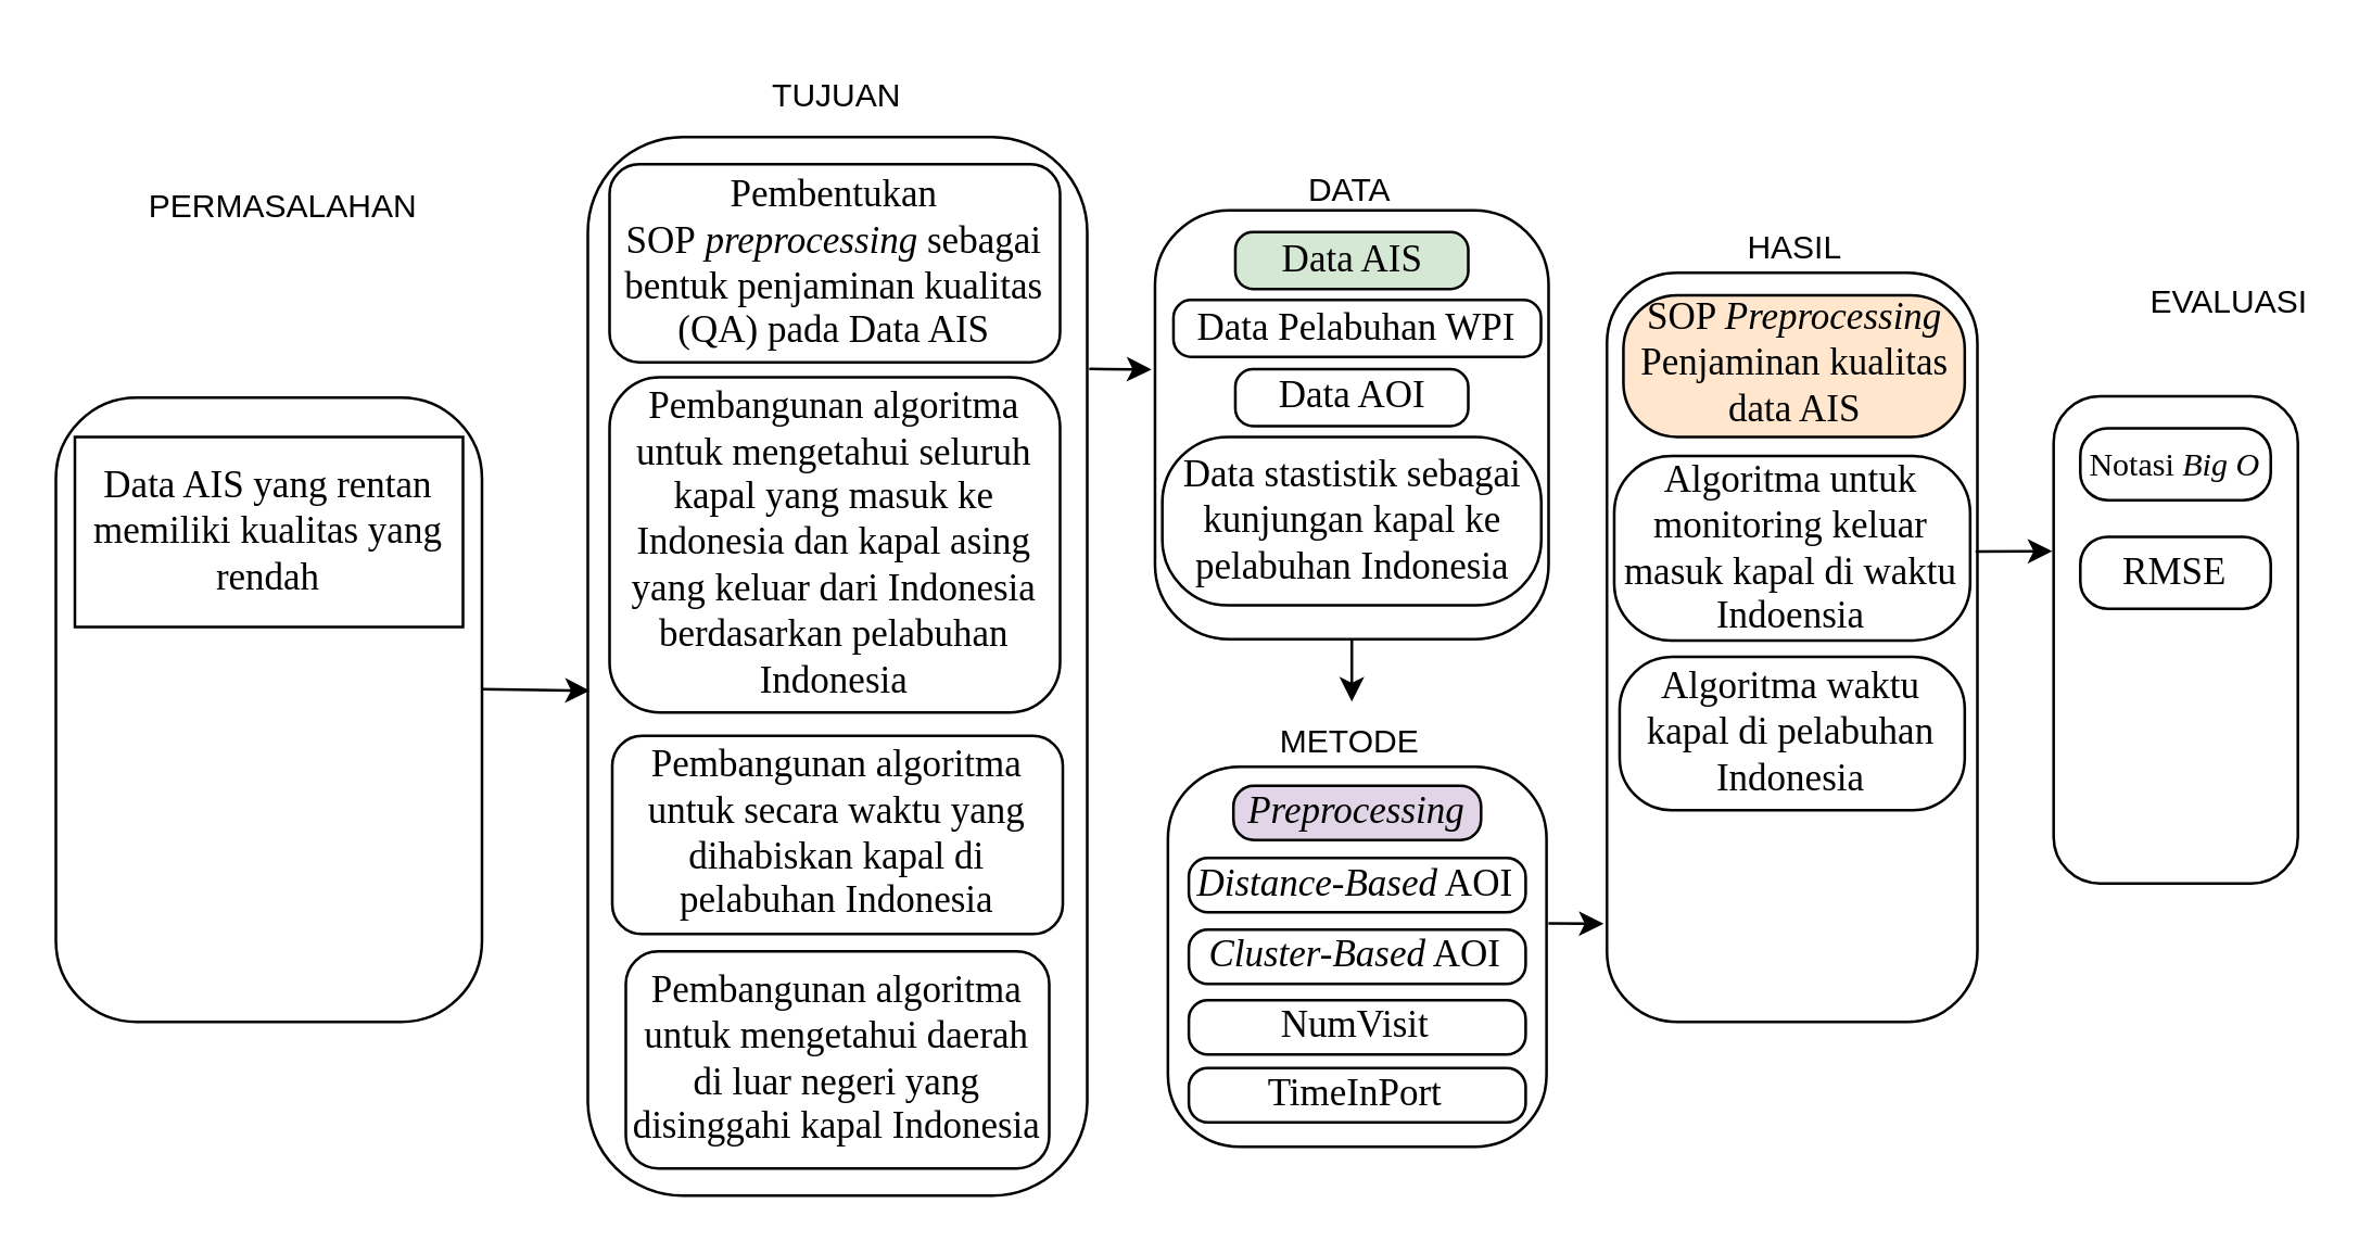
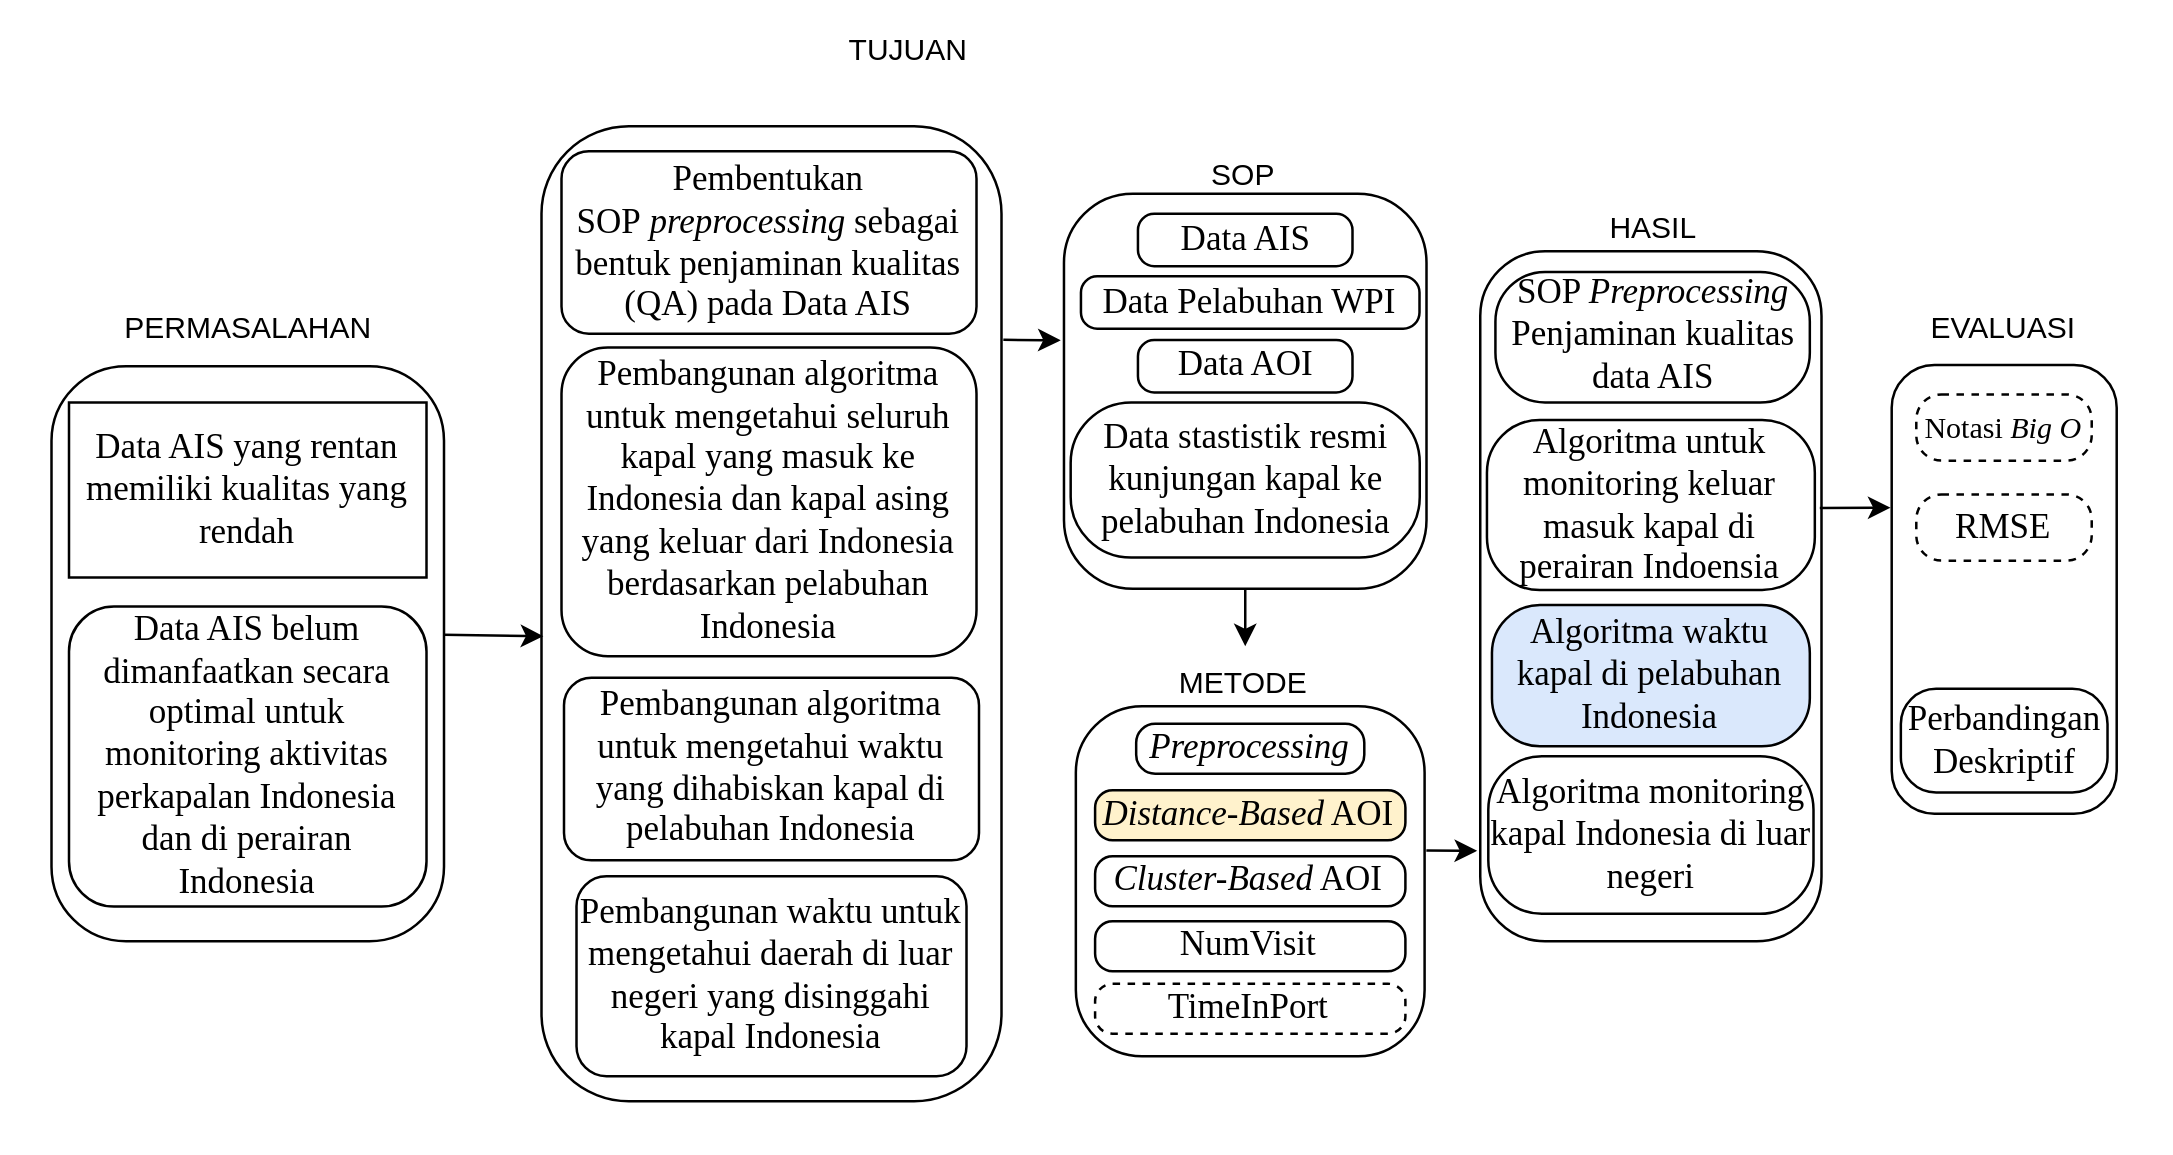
- <mxCell id="7" value="TUJUAN" style="text;html=1;strokeColor=none;fillColor=none;align=center;verticalAlign=middle;whiteSpace=wrap;rounded=0;" parent="1" vertex="1"><mxGeometry x="268" y="20" width="80" height="30" as="geometry" /></mxCell>
+ <mxCell id="7" value="TUJUAN" style="text;html=1;strokeColor=none;fillColor=none;align=center;verticalAlign=middle;whiteSpace=wrap;rounded=0;" parent="1" vertex="1"><mxGeometry x="323" y="5" width="80" height="30" as="geometry" /></mxCell>
- <mxCell id="13" value="DATA" style="text;html=1;strokeColor=none;fillColor=none;align=center;verticalAlign=middle;whiteSpace=wrap;rounded=0;" parent="1" vertex="1"><mxGeometry x="457.49" y="55" width="80" height="30" as="geometry" /></mxCell>
+ <mxCell id="13" value="SOP" style="text;html=1;strokeColor=none;fillColor=none;align=center;verticalAlign=middle;whiteSpace=wrap;rounded=0;" parent="1" vertex="1"><mxGeometry x="457.49" y="55" width="80" height="30" as="geometry" /></mxCell>
- <mxCell id="3" value="PERMASALAHAN" style="text;html=1;strokeColor=none;fillColor=none;align=center;verticalAlign=middle;whiteSpace=wrap;rounded=0;" parent="1" vertex="1"><mxGeometry x="48.5" y="61" width="110" height="30" as="geometry" /></mxCell>
+ <mxCell id="3" value="PERMASALAHAN" style="text;html=1;strokeColor=none;fillColor=none;align=center;verticalAlign=middle;whiteSpace=wrap;rounded=0;" parent="1" vertex="1"><mxGeometry x="43.5" y="116" width="110" height="30" as="geometry" /></mxCell>
- <mxCell id="14" value="&lt;font style=&quot;font-size: 14px;&quot; face=&quot;Times New Roman&quot;&gt;Data AIS&lt;/font&gt;" style="rounded=1;whiteSpace=wrap;html=1;arcSize=31;fillColor=#d5e8d4;" parent="1" vertex="1"><mxGeometry x="454.58" y="85" width="85.82" height="21" as="geometry" /></mxCell>
+ <mxCell id="14" value="&lt;font style=&quot;font-size: 14px;&quot; face=&quot;Times New Roman&quot;&gt;Data AIS&lt;/font&gt;" style="rounded=1;whiteSpace=wrap;html=1;arcSize=31;" parent="1" vertex="1"><mxGeometry x="454.58" y="85" width="85.82" height="21" as="geometry" /></mxCell>
- <mxCell id="27" value="EVALUASI" style="text;html=1;strokeColor=none;fillColor=none;align=center;verticalAlign=middle;whiteSpace=wrap;rounded=0;" parent="1" vertex="1"><mxGeometry x="781.01" y="95.5" width="80" height="30" as="geometry" /></mxCell>
+ <mxCell id="27" value="EVALUASI" style="text;html=1;strokeColor=none;fillColor=none;align=center;verticalAlign=middle;whiteSpace=wrap;rounded=0;" parent="1" vertex="1"><mxGeometry x="761.01" y="115.5" width="80" height="30" as="geometry" /></mxCell>
- <mxCell id="22" value="&lt;font style=&quot;font-size: 14px;&quot; face=&quot;Times New Roman&quot;&gt;SOP &lt;i&gt;Preprocessing &lt;/i&gt;Penjaminan kualitas data AIS&lt;/font&gt;" style="rounded=1;whiteSpace=wrap;html=1;arcSize=38;fillColor=#ffe6cc;" parent="1" vertex="1"><mxGeometry x="597.57" y="108.25" width="125.76" height="52.25" as="geometry" /></mxCell>
+ <mxCell id="22" value="&lt;font style=&quot;font-size: 14px;&quot; face=&quot;Times New Roman&quot;&gt;SOP &lt;i&gt;Preprocessing &lt;/i&gt;Penjaminan kualitas data AIS&lt;/font&gt;" style="rounded=1;whiteSpace=wrap;html=1;arcSize=38;" parent="1" vertex="1"><mxGeometry x="597.57" y="108.25" width="125.76" height="52.25" as="geometry" /></mxCell>
- <mxCell id="35" value="&lt;font face=&quot;Times New Roman&quot;&gt;Notasi&lt;i&gt; Big O&lt;/i&gt;&lt;/font&gt;" style="rounded=1;whiteSpace=wrap;html=1;arcSize=38;" parent="1" vertex="1"><mxGeometry x="765.92" y="157.25" width="70.17" height="26.5" as="geometry" /></mxCell>
+ <mxCell id="35" value="&lt;font face=&quot;Times New Roman&quot;&gt;Notasi&lt;i&gt; Big O&lt;/i&gt;&lt;/font&gt;" style="rounded=1;whiteSpace=wrap;html=1;arcSize=38;dashed=1;" parent="1" vertex="1"><mxGeometry x="765.92" y="157.25" width="70.17" height="26.5" as="geometry" /></mxCell>
- <mxCell id="15" value="&lt;font style=&quot;font-size: 14px;&quot; face=&quot;Times New Roman&quot;&gt;Data stastistik sebagai kunjungan kapal ke pelabuhan Indonesia&lt;/font&gt;" style="rounded=1;whiteSpace=wrap;html=1;arcSize=39;" parent="1" vertex="1"><mxGeometry x="427.67" y="160.5" width="139.63" height="62" as="geometry" /></mxCell>
+ <mxCell id="15" value="&lt;font style=&quot;font-size: 14px;&quot; face=&quot;Times New Roman&quot;&gt;Data stastistik resmi kunjungan kapal ke pelabuhan Indonesia&lt;/font&gt;" style="rounded=1;whiteSpace=wrap;html=1;arcSize=39;" parent="1" vertex="1"><mxGeometry x="427.67" y="160.5" width="139.63" height="62" as="geometry" /></mxCell>
- <mxCell id="23" value="&lt;font style=&quot;font-size: 14px;&quot; face=&quot;Times New Roman&quot;&gt;Algoritma untuk monitoring keluar masuk kapal di waktu Indoensia&lt;/font&gt;" style="rounded=1;whiteSpace=wrap;html=1;arcSize=31;" parent="1" vertex="1"><mxGeometry x="594.18" y="167.5" width="131.15" height="68" as="geometry" /></mxCell>
+ <mxCell id="23" value="&lt;font style=&quot;font-size: 14px;&quot; face=&quot;Times New Roman&quot;&gt;Algoritma untuk monitoring keluar masuk kapal di perairan Indoensia&lt;/font&gt;" style="rounded=1;whiteSpace=wrap;html=1;arcSize=31;" parent="1" vertex="1"><mxGeometry x="594.18" y="167.5" width="131.15" height="68" as="geometry" /></mxCell>
- <mxCell id="28" value="&lt;font style=&quot;font-size: 14px;&quot; face=&quot;Times New Roman&quot;&gt;RMSE&lt;/font&gt;" style="rounded=1;whiteSpace=wrap;html=1;arcSize=38;" parent="1" vertex="1"><mxGeometry x="765.92" y="197.25" width="70.17" height="26.5" as="geometry" /></mxCell>
+ <mxCell id="28" value="&lt;font style=&quot;font-size: 14px;&quot; face=&quot;Times New Roman&quot;&gt;RMSE&lt;/font&gt;" style="rounded=1;whiteSpace=wrap;html=1;arcSize=38;dashed=1;" parent="1" vertex="1"><mxGeometry x="765.92" y="197.25" width="70.17" height="26.5" as="geometry" /></mxCell>
- <mxCell id="24" value="&lt;font style=&quot;font-size: 14px;&quot; face=&quot;Times New Roman&quot;&gt;Algoritma waktu kapal di pelabuhan Indonesia&lt;/font&gt;" style="rounded=1;whiteSpace=wrap;html=1;arcSize=34;" parent="1" vertex="1"><mxGeometry x="596.18" y="241.5" width="127.15" height="56.5" as="geometry" /></mxCell>
+ <mxCell id="24" value="&lt;font style=&quot;font-size: 14px;&quot; face=&quot;Times New Roman&quot;&gt;Algoritma waktu kapal di pelabuhan Indonesia&lt;/font&gt;" style="rounded=1;whiteSpace=wrap;html=1;arcSize=34;fillColor=#dae8fc;" parent="1" vertex="1"><mxGeometry x="596.18" y="241.5" width="127.15" height="56.5" as="geometry" /></mxCell>
+ <mxCell id="29" value="&lt;font style=&quot;font-size: 14px;&quot; face=&quot;Times New Roman&quot;&gt;Perbandingan Deskriptif&lt;/font&gt;" style="rounded=1;whiteSpace=wrap;html=1;arcSize=34;" parent="1" vertex="1"><mxGeometry x="759.74" y="275" width="82.67" height="41.5" as="geometry" /></mxCell>
- <mxCell id="18" value="&lt;font style=&quot;font-size: 14px;&quot; face=&quot;Times New Roman&quot;&gt;&lt;i&gt;Preprocessing&lt;/i&gt;&lt;/font&gt;" style="rounded=1;whiteSpace=wrap;html=1;arcSize=38;fillColor=#e1d5e7;" parent="1" vertex="1"><mxGeometry x="453.87" y="289" width="91.25" height="20" as="geometry" /></mxCell>
+ <mxCell id="18" value="&lt;font style=&quot;font-size: 14px;&quot; face=&quot;Times New Roman&quot;&gt;&lt;i&gt;Preprocessing&lt;/i&gt;&lt;/font&gt;" style="rounded=1;whiteSpace=wrap;html=1;arcSize=38;" parent="1" vertex="1"><mxGeometry x="453.87" y="289" width="91.25" height="20" as="geometry" /></mxCell>
+ <mxCell id="5" value="&lt;font style=&quot;font-size: 14px;&quot; face=&quot;Times New Roman&quot;&gt;Data AIS belum dimanfaatkan secara optimal untuk monitoring aktivitas perkapalan Indonesia dan di perairan Indonesia&lt;/font&gt;" style="rounded=1;whiteSpace=wrap;html=1;" parent="1" vertex="1"><mxGeometry x="27" y="242.13" width="143" height="120" as="geometry" /></mxCell>
- <mxCell id="9" value="&lt;font style=&quot;font-size: 14px;&quot; face=&quot;Times New Roman&quot;&gt;Pembangunan algoritma untuk secara waktu yang dihabiskan kapal di pelabuhan Indonesia&lt;/font&gt;" style="rounded=1;whiteSpace=wrap;html=1;" parent="1" vertex="1"><mxGeometry x="225" y="270.63" width="166" height="73" as="geometry" /></mxCell>
+ <mxCell id="9" value="&lt;font style=&quot;font-size: 14px;&quot; face=&quot;Times New Roman&quot;&gt;Pembangunan algoritma untuk mengetahui waktu yang dihabiskan kapal di pelabuhan Indonesia&lt;/font&gt;" style="rounded=1;whiteSpace=wrap;html=1;" parent="1" vertex="1"><mxGeometry x="225" y="270.63" width="166" height="73" as="geometry" /></mxCell>
- <mxCell id="19" value="&lt;font style=&quot;font-size: 14px;&quot; face=&quot;Times New Roman&quot;&gt;&lt;i&gt;Distance-Based&lt;/i&gt; AOI&lt;/font&gt;" style="rounded=1;whiteSpace=wrap;html=1;arcSize=35;" parent="1" vertex="1"><mxGeometry x="437.44" y="315.63" width="124.12" height="20" as="geometry" /></mxCell>
+ <mxCell id="19" value="&lt;font style=&quot;font-size: 14px;&quot; face=&quot;Times New Roman&quot;&gt;&lt;i&gt;Distance-Based&lt;/i&gt; AOI&lt;/font&gt;" style="rounded=1;whiteSpace=wrap;html=1;arcSize=35;fillColor=#fff2cc;" parent="1" vertex="1"><mxGeometry x="437.44" y="315.63" width="124.12" height="20" as="geometry" /></mxCell>
+ <mxCell id="25" value="&lt;font style=&quot;font-size: 14px;&quot; face=&quot;Times New Roman&quot;&gt;Algoritma monitoring kapal Indonesia di luar negeri&lt;/font&gt;" style="rounded=1;whiteSpace=wrap;html=1;arcSize=34;" parent="1" vertex="1"><mxGeometry x="594.72" y="302" width="130.08" height="63" as="geometry" /></mxCell>
- <mxCell id="11" value="&lt;font style=&quot;font-size: 14px;&quot; face=&quot;Times New Roman&quot;&gt;Pembangunan algoritma untuk mengetahui daerah di luar negeri yang disinggahi kapal Indonesia&lt;/font&gt;" style="rounded=1;whiteSpace=wrap;html=1;" parent="1" vertex="1"><mxGeometry x="230" y="350" width="156" height="80" as="geometry" /></mxCell>
+ <mxCell id="11" value="&lt;font style=&quot;font-size: 14px;&quot; face=&quot;Times New Roman&quot;&gt;Pembangunan waktu untuk mengetahui daerah di luar negeri yang disinggahi kapal Indonesia&lt;/font&gt;" style="rounded=1;whiteSpace=wrap;html=1;" parent="1" vertex="1"><mxGeometry x="230" y="350" width="156" height="80" as="geometry" /></mxCell>
- <mxCell id="40" value="&lt;font face=&quot;Times New Roman&quot;&gt;&lt;span style=&quot;font-size: 14px;&quot;&gt;TimeInPort&lt;/span&gt;&lt;/font&gt;" style="rounded=1;whiteSpace=wrap;html=1;arcSize=35;" parent="1" vertex="1"><mxGeometry x="437.44" y="393" width="124.12" height="20" as="geometry" /></mxCell>
+ <mxCell id="40" value="&lt;font face=&quot;Times New Roman&quot;&gt;&lt;span style=&quot;font-size: 14px;&quot;&gt;TimeInPort&lt;/span&gt;&lt;/font&gt;" style="rounded=1;whiteSpace=wrap;html=1;arcSize=35;dashed=1;" parent="1" vertex="1"><mxGeometry x="437.44" y="393" width="124.12" height="20" as="geometry" /></mxCell>
